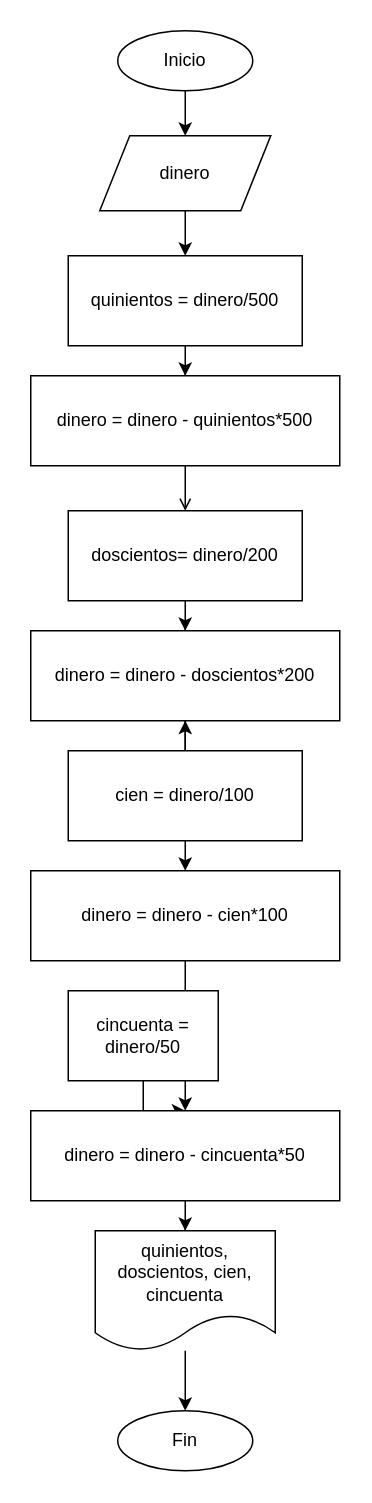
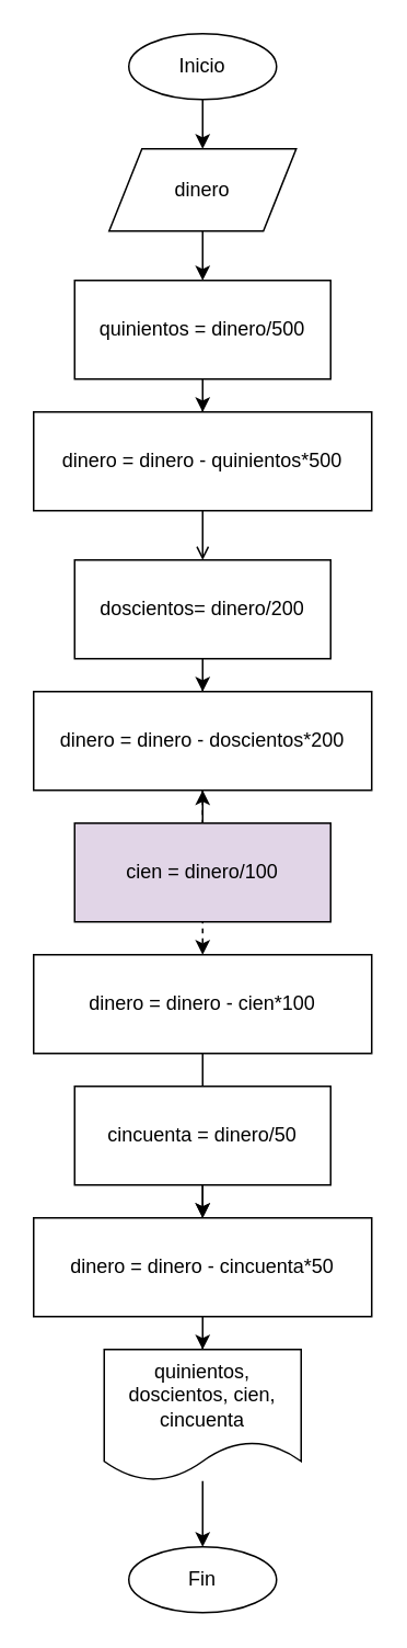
- <mxCell id="15" value="cien = dinero/100" style="rounded=0;whiteSpace=wrap;html=1;" vertex="1" parent="1"><mxGeometry x="45" y="500" width="156" height="60" as="geometry" /></mxCell>
+ <mxCell id="15" value="cien = dinero/100" style="rounded=0;whiteSpace=wrap;html=1;fillColor=#e1d5e7;" vertex="1" parent="1"><mxGeometry x="45" y="500" width="156" height="60" as="geometry" /></mxCell>
- <mxCell id="12" value="" style="edgeStyle=orthogonalEdgeStyle;rounded=0;orthogonalLoop=1;jettySize=auto;html=1;" edge="1" parent="1" source="13" target="17"><mxGeometry relative="1" as="geometry" /></mxCell>
+ <mxCell id="12" value="" style="edgeStyle=orthogonalEdgeStyle;rounded=0;orthogonalLoop=1;jettySize=auto;html=1;dashed=1;" edge="1" parent="1" source="13" target="17"><mxGeometry relative="1" as="geometry" /></mxCell>
- <mxCell id="19" value="cincuenta = dinero/50" style="rounded=0;whiteSpace=wrap;html=1;" vertex="1" parent="1"><mxGeometry x="45" y="660" width="100" height="60" as="geometry" /></mxCell>
+ <mxCell id="19" value="cincuenta = dinero/50" style="rounded=0;whiteSpace=wrap;html=1;" vertex="1" parent="1"><mxGeometry x="45" y="660" width="156" height="60" as="geometry" /></mxCell>
